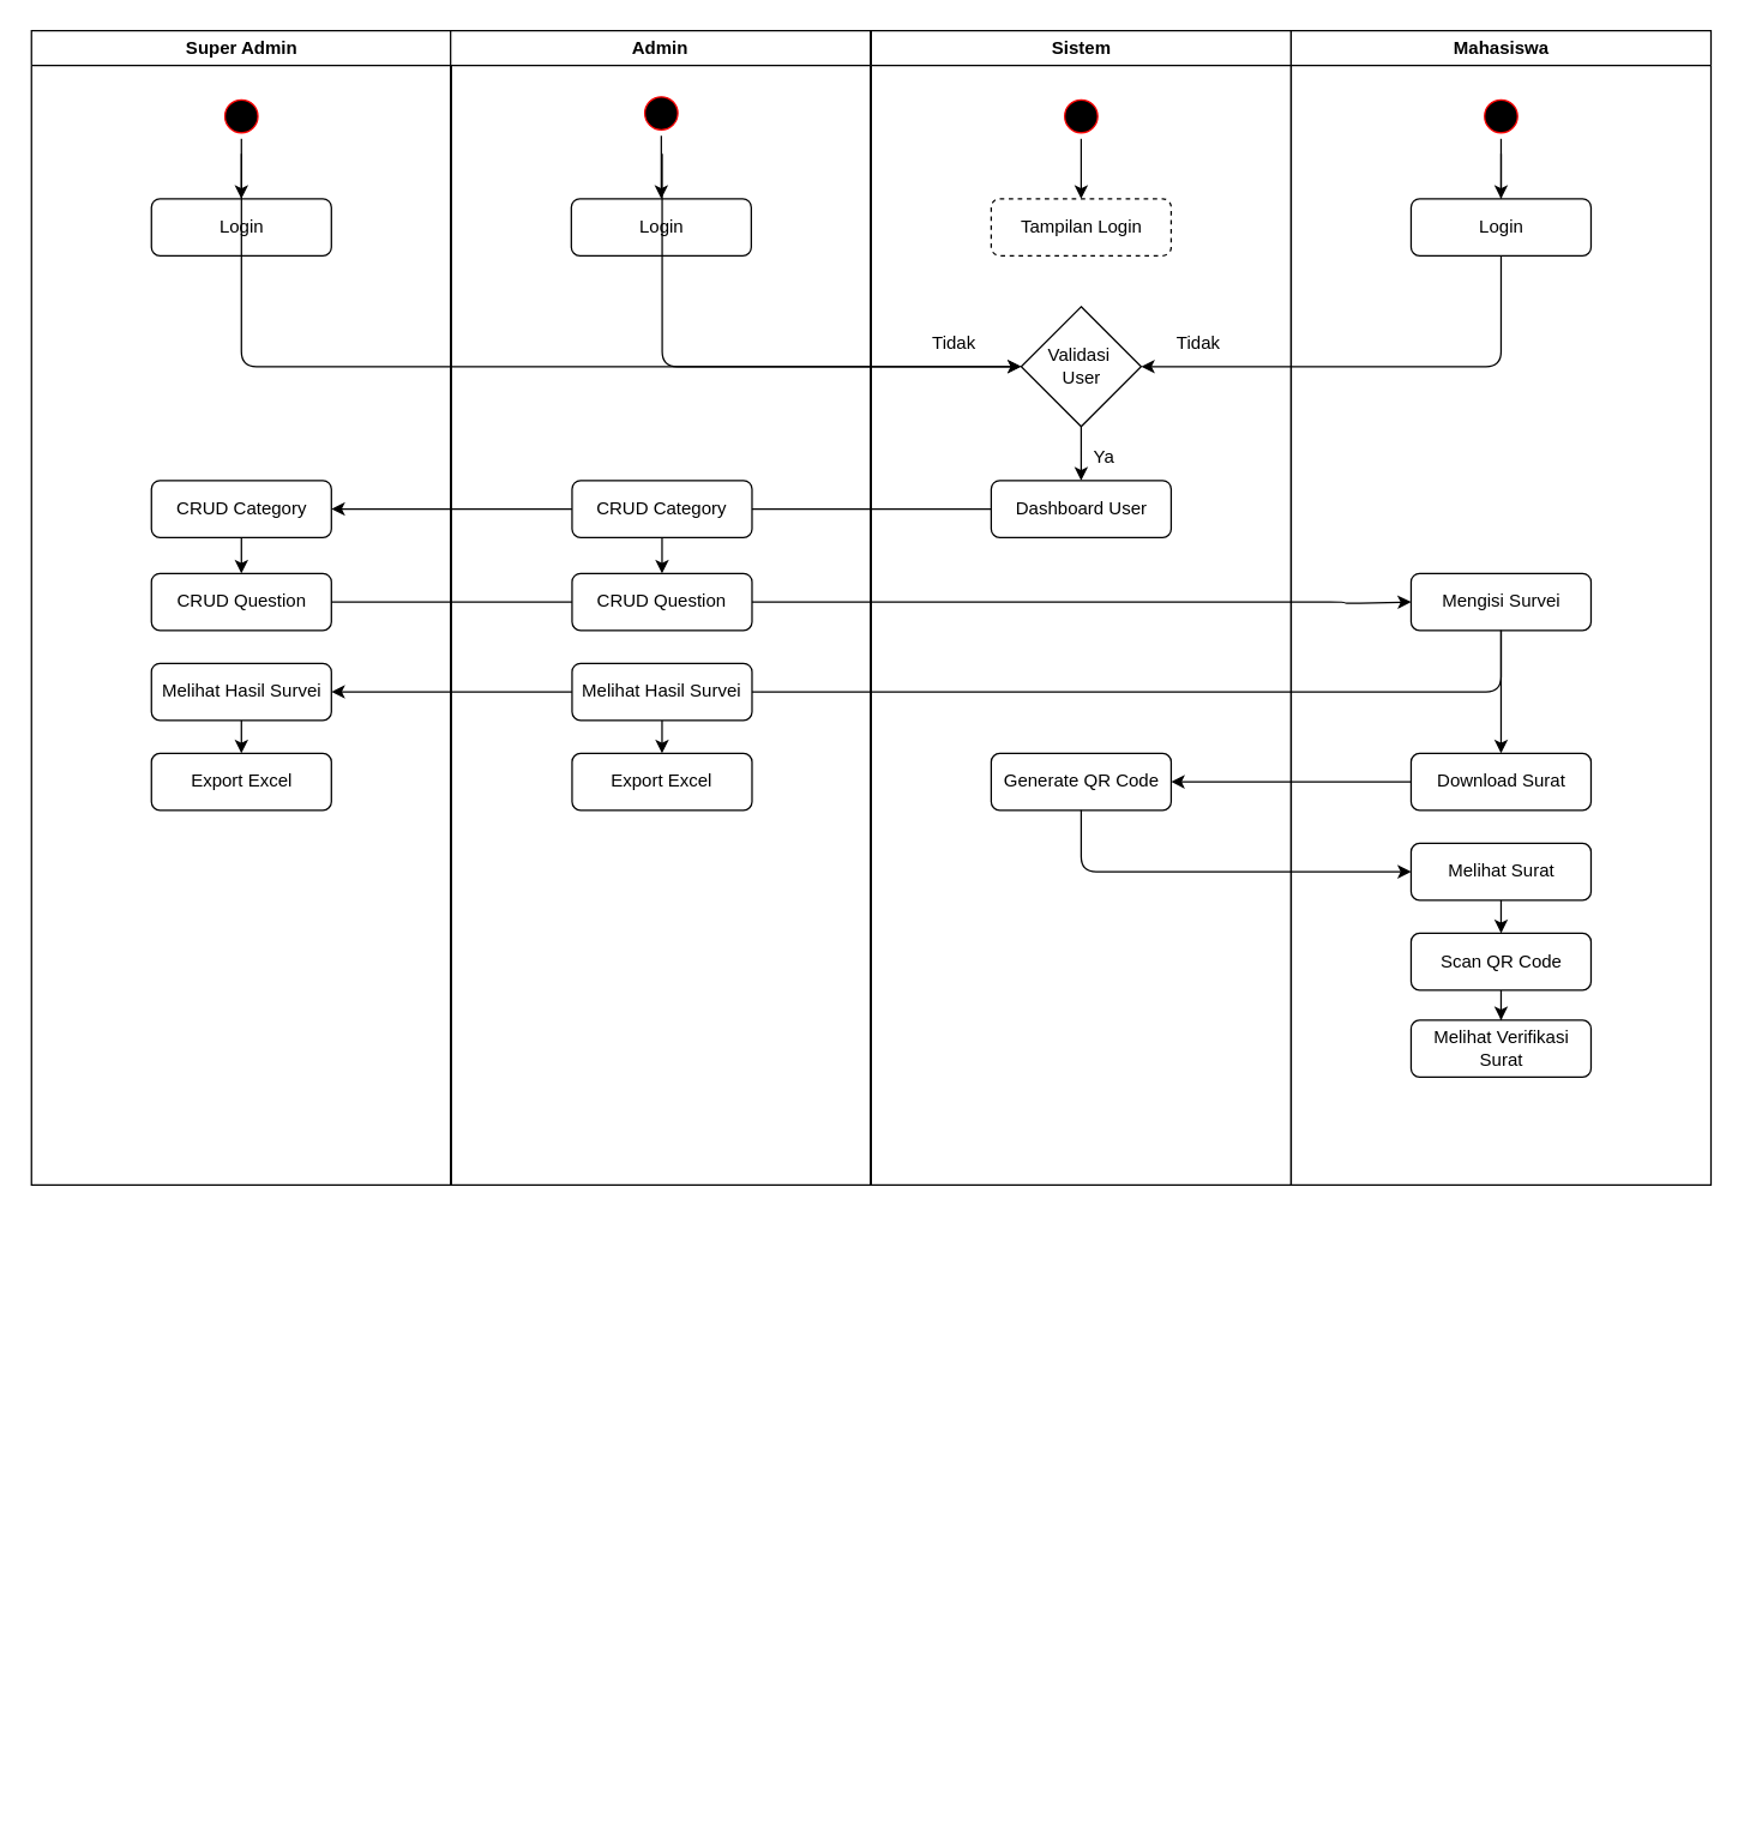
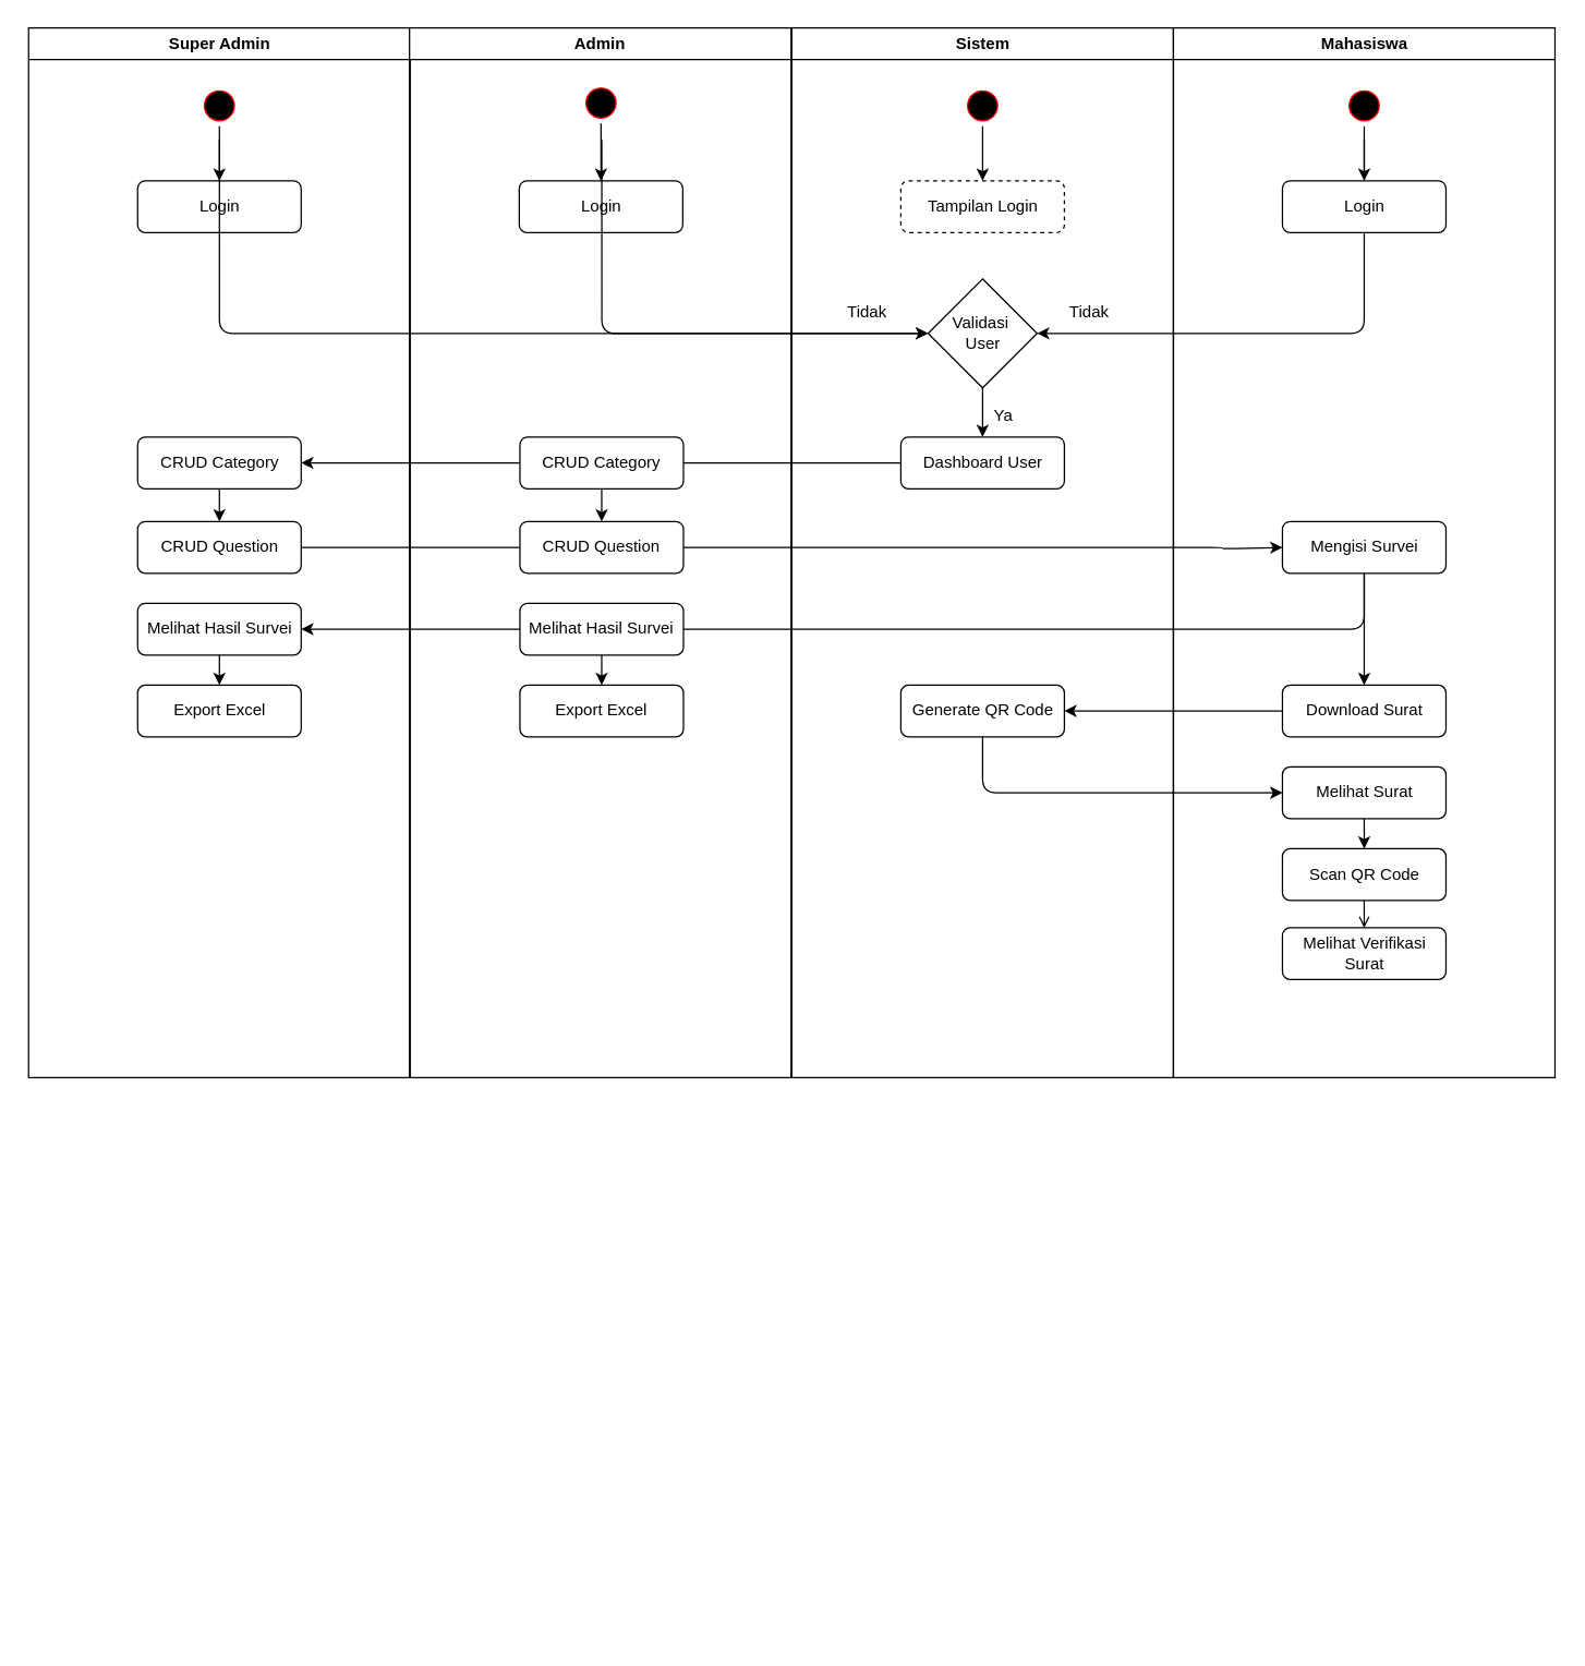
- <mxCell id="47" style="edgeStyle=orthogonalEdgeStyle;rounded=0;orthogonalLoop=1;jettySize=auto;html=1;entryX=0.5;entryY=0;entryDx=0;entryDy=0;" edge="1" parent="38" source="48" target="49"><mxGeometry relative="1" as="geometry" /></mxCell>
+ <mxCell id="47" style="edgeStyle=orthogonalEdgeStyle;rounded=0;orthogonalLoop=1;jettySize=auto;html=1;entryX=0.5;entryY=0;entryDx=0;entryDy=0;endArrow=open;" edge="1" parent="38" source="48" target="49"><mxGeometry relative="1" as="geometry" /></mxCell>
